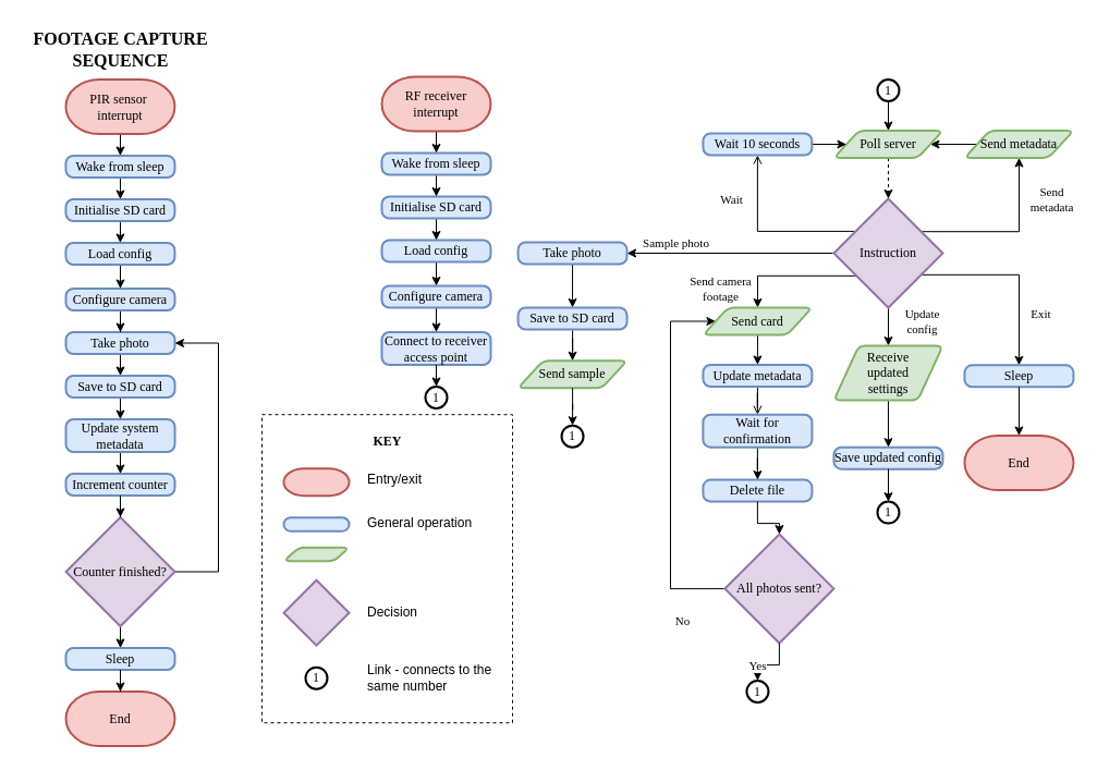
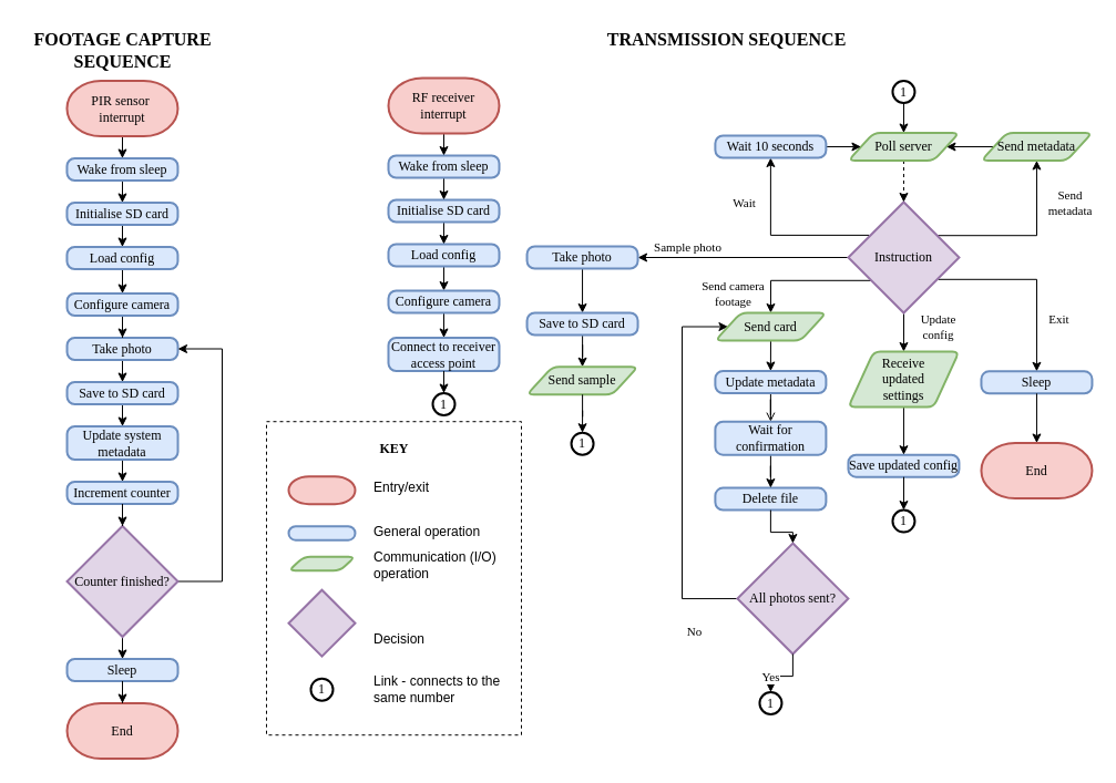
+ <mxCell id="53" value="&lt;font style=&quot;font-size: 16px;&quot;&gt;&lt;b&gt;TRANSMISSION SEQUENCE&lt;/b&gt;&lt;/font&gt;&lt;font style=&quot;font-size: 16px;&quot;&gt;&lt;b&gt;&lt;br&gt;&lt;/b&gt;&lt;/font&gt;" style="text;html=1;align=center;verticalAlign=middle;resizable=0;points=[];autosize=1;strokeColor=none;fillColor=none;fontFamily=Times New Roman;" parent="1" vertex="1"><mxGeometry x="535.05" width="240" height="30" as="geometry" y="20" /></mxCell>
- <mxCell id="19" style="edgeStyle=orthogonalEdgeStyle;rounded=0;orthogonalLoop=1;jettySize=auto;html=1;exitX=0.189;exitY=0.299;exitDx=0;exitDy=0;exitPerimeter=0;fontFamily=Times New Roman;entryX=0.5;entryY=1;entryDx=0;entryDy=0;endArrow=open;" parent="1" source="31" target="63" edge="1"><mxGeometry relative="1" as="geometry"><mxPoint x="614.99" y="174.5" as="targetPoint" /><Array as="points"><mxPoint x="694.99" y="211.5" /></Array></mxGeometry></mxCell>
+ <mxCell id="19" style="edgeStyle=orthogonalEdgeStyle;rounded=0;orthogonalLoop=1;jettySize=auto;html=1;exitX=0.189;exitY=0.299;exitDx=0;exitDy=0;exitPerimeter=0;fontFamily=Times New Roman;entryX=0.5;entryY=1;entryDx=0;entryDy=0;" parent="1" source="31" target="63" edge="1"><mxGeometry relative="1" as="geometry"><mxPoint x="614.99" y="174.5" as="targetPoint" /><Array as="points"><mxPoint x="694.99" y="211.5" /></Array></mxGeometry></mxCell>
+ <mxCell id="95" value="Communication (I/O) operation" style="text;html=1;align=left;verticalAlign=middle;whiteSpace=wrap;rounded=0;" parent="86" vertex="1"><mxGeometry x="95" y="114.5" width="130" height="30" as="geometry" /></mxCell>
- <mxCell id="96" value="Decision" style="text;html=1;align=left;verticalAlign=middle;whiteSpace=wrap;rounded=0;" parent="86" vertex="1"><mxGeometry x="95" y="166.5" width="130" height="30" as="geometry" /></mxCell>
+ <mxCell id="96" value="Decision" style="text;html=1;align=left;verticalAlign=middle;whiteSpace=wrap;rounded=0;" parent="86" vertex="1"><mxGeometry x="95" y="181.5" width="130" height="30" as="geometry" /></mxCell>
